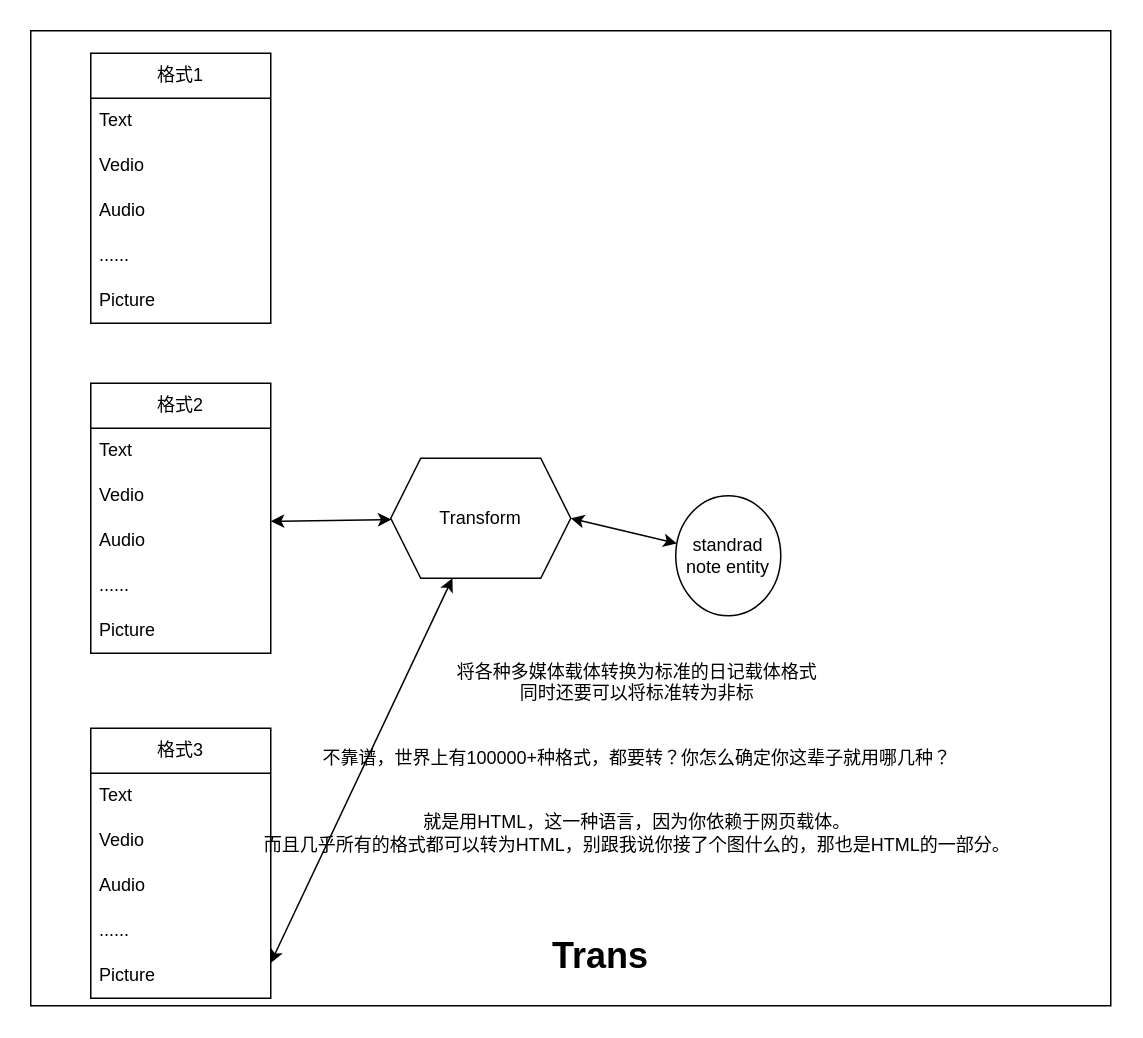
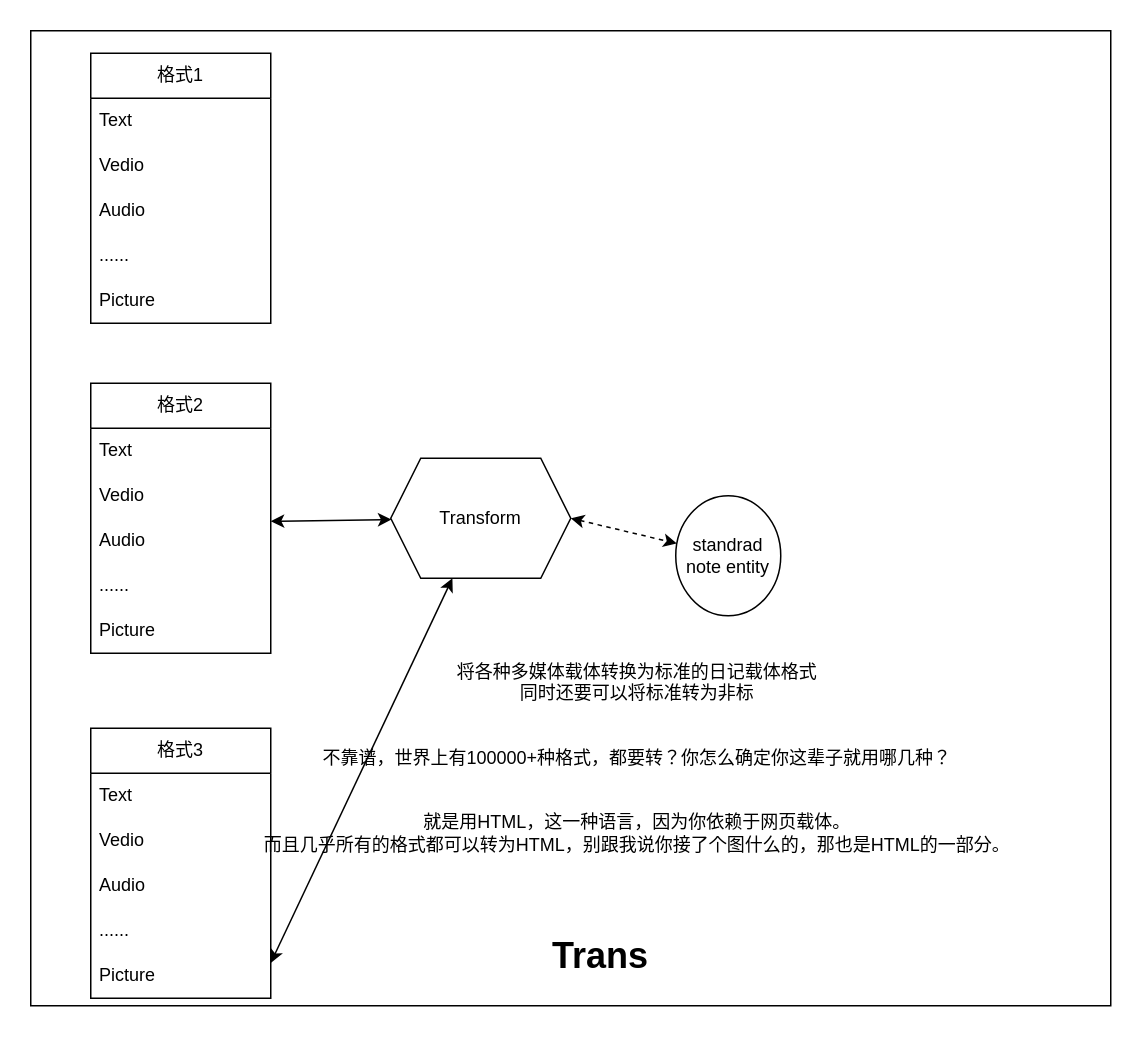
- <mxCell id="26" value="" style="endArrow=classic;startArrow=classic;html=1;rounded=0;exitX=1;exitY=0.5;exitDx=0;exitDy=0;" parent="2" source="23" target="22" edge="1"><mxGeometry width="50" height="50" relative="1" as="geometry"><mxPoint x="610.0" y="335" as="sourcePoint" /><mxPoint x="660" y="285" as="targetPoint" /></mxGeometry></mxCell>
+ <mxCell id="26" value="" style="endArrow=classic;startArrow=classic;html=1;rounded=0;exitX=1;exitY=0.5;exitDx=0;exitDy=0;dashed=1;" parent="2" source="23" target="22" edge="1"><mxGeometry width="50" height="50" relative="1" as="geometry"><mxPoint x="610.0" y="335" as="sourcePoint" /><mxPoint x="660" y="285" as="targetPoint" /></mxGeometry></mxCell>
